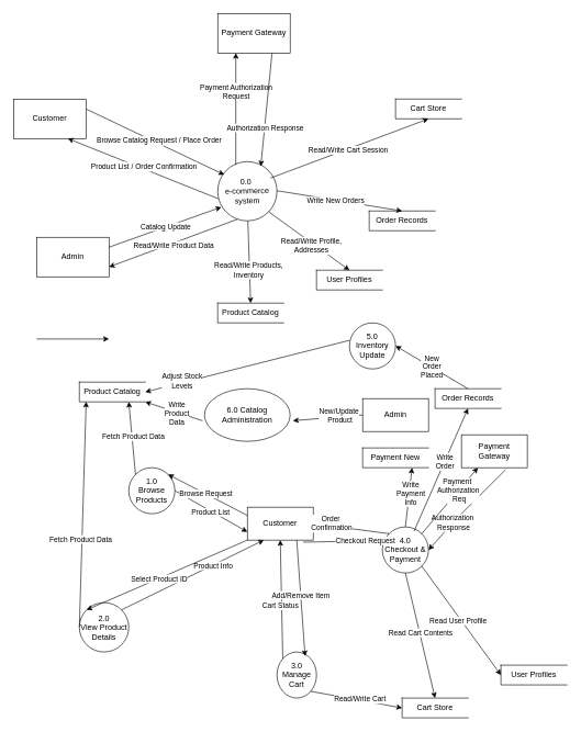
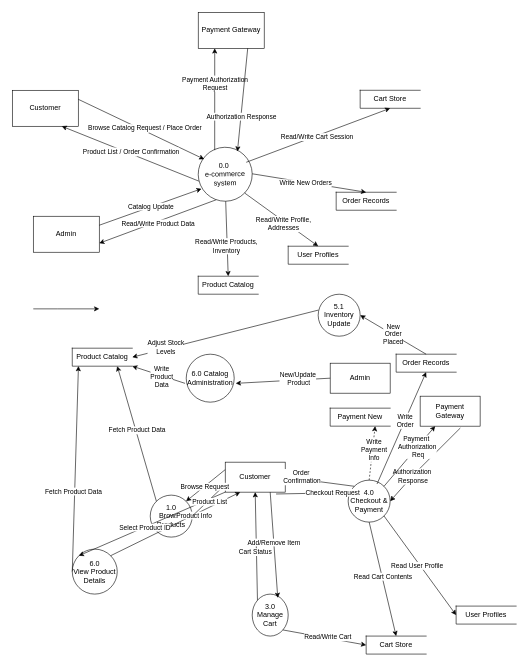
- <mxCell id="36" value="5.0 Inventory Update" style="shape=ellipse;html=1;dashed=0;whiteSpace=wrap;aspect=fixed;perimeter=ellipsePerimeter;" vertex="1" parent="1"><mxGeometry x="530" y="490" width="70" height="70" as="geometry" /></mxCell>
+ <mxCell id="36" value="5.1 Inventory Update" style="shape=ellipse;html=1;dashed=0;whiteSpace=wrap;aspect=fixed;perimeter=ellipsePerimeter;" vertex="1" parent="1"><mxGeometry x="530" y="490" width="70" height="70" as="geometry" /></mxCell>
- <mxCell id="41" value="6.0 Catalog Administration" style="shape=ellipse;html=1;dashed=0;whiteSpace=wrap;aspect=fixed;perimeter=ellipsePerimeter;" vertex="1" parent="1"><mxGeometry x="310" y="590" width="130" height="80" as="geometry" /></mxCell>
+ <mxCell id="41" value="6.0 Catalog Administration" style="shape=ellipse;html=1;dashed=0;whiteSpace=wrap;aspect=fixed;perimeter=ellipsePerimeter;" vertex="1" parent="1"><mxGeometry x="310" y="590" width="80" height="80" as="geometry" /></mxCell>
- <mxCell id="40" value="1.0&lt;div&gt;Browse Products&lt;/div&gt;" style="shape=ellipse;html=1;dashed=0;whiteSpace=wrap;aspect=fixed;perimeter=ellipsePerimeter;" vertex="1" parent="1"><mxGeometry x="195" y="710" width="70" height="70" as="geometry" /></mxCell>
+ <mxCell id="40" value="1.0&lt;div&gt;Browse Products&lt;/div&gt;" style="shape=ellipse;html=1;dashed=0;whiteSpace=wrap;aspect=fixed;perimeter=ellipsePerimeter;" vertex="1" parent="1"><mxGeometry x="250" y="825" width="70" height="70" as="geometry" /></mxCell>
- <mxCell id="86" value="" style="endArrow=classic;html=1;rounded=0;entryX=0.75;entryY=1;entryDx=0;entryDy=0;exitX=0.5;exitY=0;exitDx=0;exitDy=0;" edge="1" parent="1" source="37" target="46"><mxGeometry width="50" height="50" relative="1" as="geometry"><mxPoint x="545" y="720" as="sourcePoint" /><mxPoint x="655" y="720" as="targetPoint" /><Array as="points" /></mxGeometry></mxCell>
+ <mxCell id="86" value="" style="endArrow=classic;html=1;rounded=0;entryX=0.75;entryY=1;entryDx=0;entryDy=0;exitX=0.5;exitY=0;exitDx=0;exitDy=0;dashed=1;" edge="1" parent="1" source="37" target="46"><mxGeometry width="50" height="50" relative="1" as="geometry"><mxPoint x="545" y="720" as="sourcePoint" /><mxPoint x="655" y="720" as="targetPoint" /><Array as="points" /></mxGeometry></mxCell>
- <mxCell id="39" value="2.0&lt;div&gt;View Product Details&lt;/div&gt;" style="shape=ellipse;html=1;dashed=0;whiteSpace=wrap;aspect=fixed;perimeter=ellipsePerimeter;" vertex="1" parent="1"><mxGeometry x="120" y="915" width="75" height="75" as="geometry" /></mxCell>
+ <mxCell id="39" value="6.0&lt;div&gt;View Product Details&lt;/div&gt;" style="shape=ellipse;html=1;dashed=0;whiteSpace=wrap;aspect=fixed;perimeter=ellipsePerimeter;" vertex="1" parent="1"><mxGeometry x="120" y="915" width="75" height="75" as="geometry" /></mxCell>
